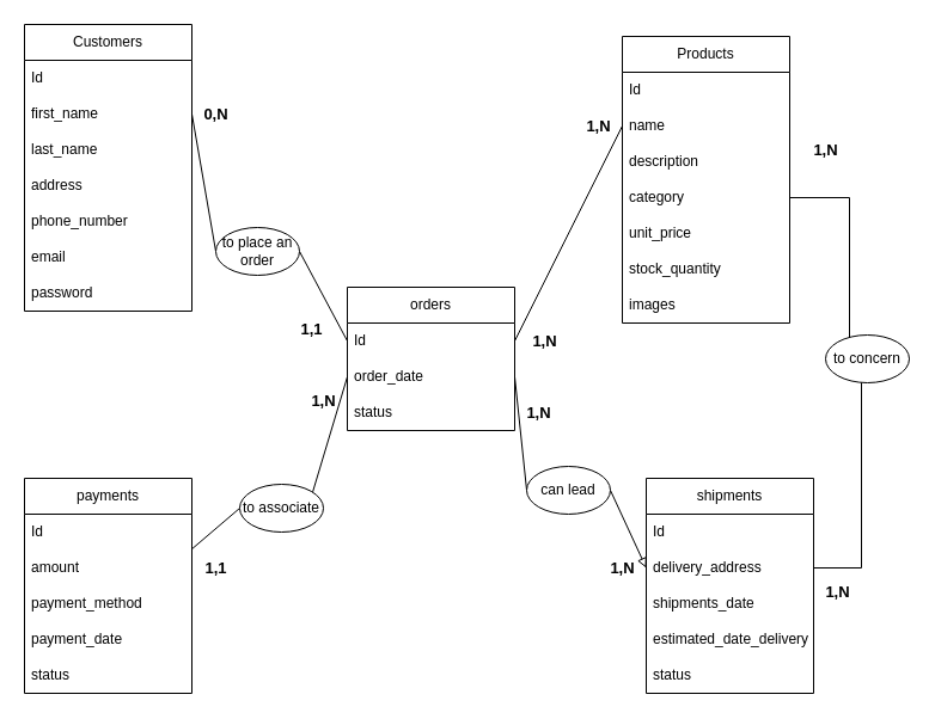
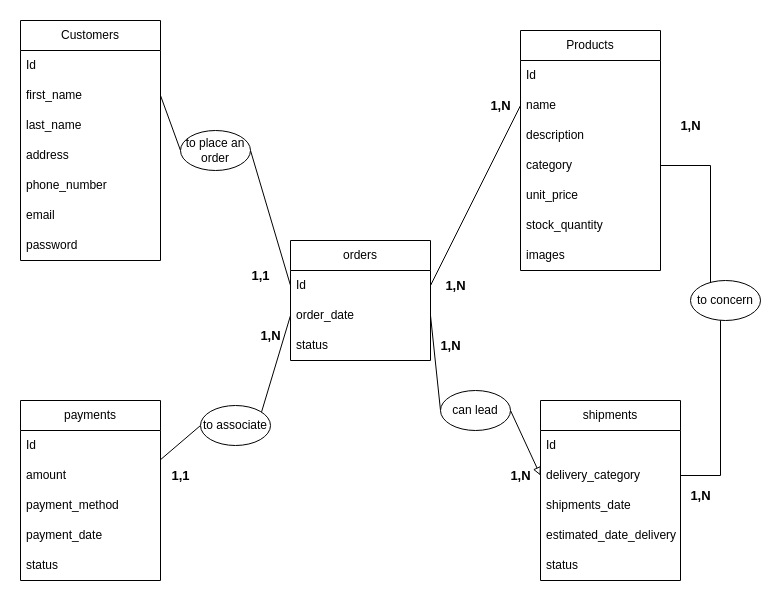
- <mxCell id="44" value="&lt;b&gt;&lt;font style=&quot;font-size: 13px;&quot;&gt;0,N&lt;/font&gt;&lt;/b&gt;" style="text;html=1;align=center;verticalAlign=middle;resizable=0;points=[];autosize=1;strokeColor=none;fillColor=none;" vertex="1" parent="1"><mxGeometry x="160" y="80" width="40" height="30" as="geometry" /></mxCell>
- <mxCell id="41" value="to place an order" style="ellipse;whiteSpace=wrap;html=1;" vertex="1" parent="1"><mxGeometry x="180" y="190" width="70" height="40" as="geometry" /></mxCell>
+ <mxCell id="41" value="to place an order" style="ellipse;whiteSpace=wrap;html=1;" vertex="1" parent="1"><mxGeometry x="180" y="130" width="70" height="40" as="geometry" /></mxCell>
- <mxCell id="30" value="delivery_address" style="text;strokeColor=none;fillColor=none;align=left;verticalAlign=middle;spacingLeft=4;spacingRight=4;overflow=hidden;points=[[0,0.5],[1,0.5]];portConstraint=eastwest;rotatable=0;whiteSpace=wrap;html=1;" vertex="1" parent="28"><mxGeometry y="60" width="140" height="30" as="geometry" /></mxCell>
+ <mxCell id="30" value="delivery_category" style="text;strokeColor=none;fillColor=none;align=left;verticalAlign=middle;spacingLeft=4;spacingRight=4;overflow=hidden;points=[[0,0.5],[1,0.5]];portConstraint=eastwest;rotatable=0;whiteSpace=wrap;html=1;" vertex="1" parent="28"><mxGeometry y="60" width="140" height="30" as="geometry" /></mxCell>
